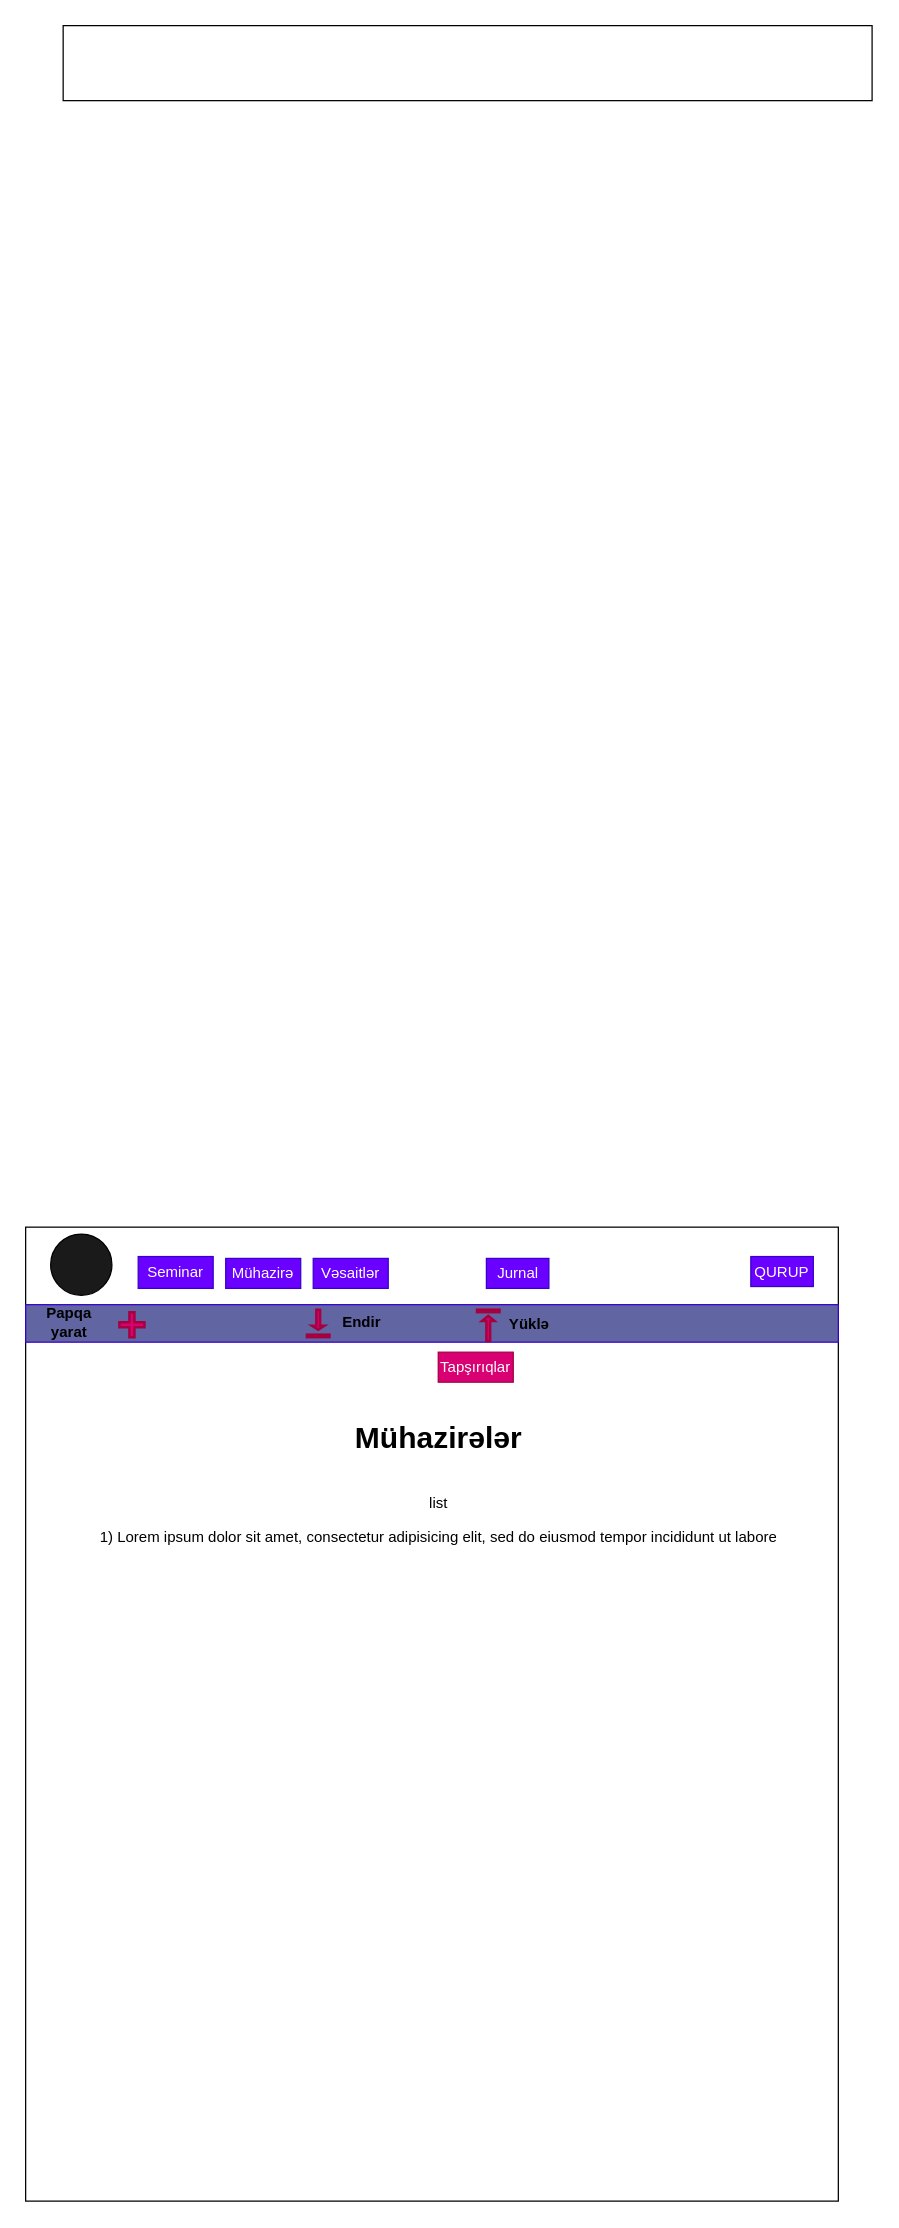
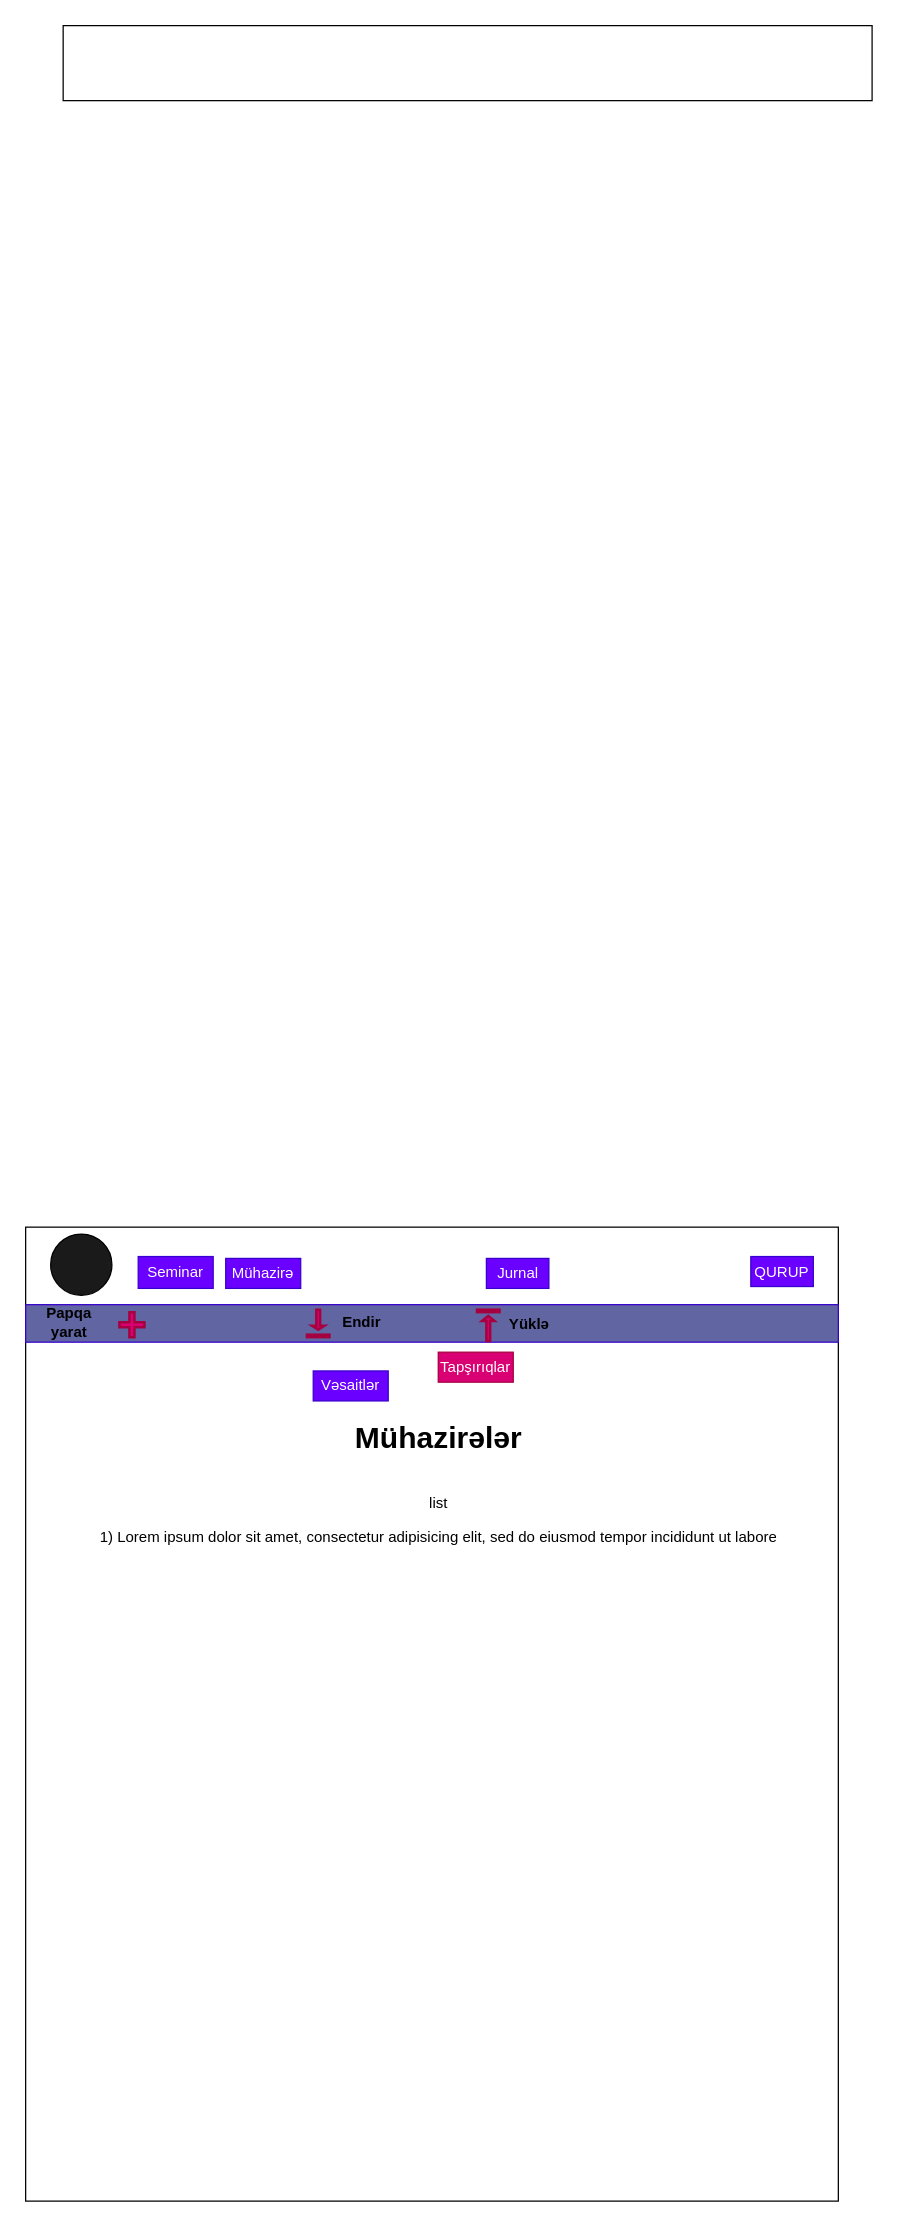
- <mxCell id="8" value="Vəsaitlər" style="text;html=1;strokeColor=#3700CC;fillColor=#6a00ff;align=center;verticalAlign=middle;whiteSpace=wrap;rounded=0;fontColor=#ffffff;" parent="1" vertex="1"><mxGeometry x="250" y="1006" width="60" height="24" as="geometry" /></mxCell>
+ <mxCell id="8" value="Vəsaitlər" style="text;html=1;strokeColor=#3700CC;fillColor=#6a00ff;align=center;verticalAlign=middle;whiteSpace=wrap;rounded=0;fontColor=#ffffff;" parent="1" vertex="1"><mxGeometry x="250" y="1096" width="60" height="24" as="geometry" /></mxCell>
